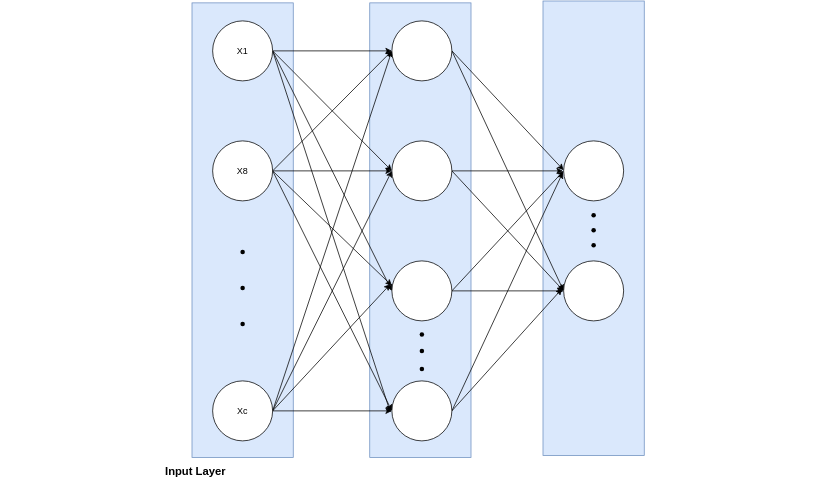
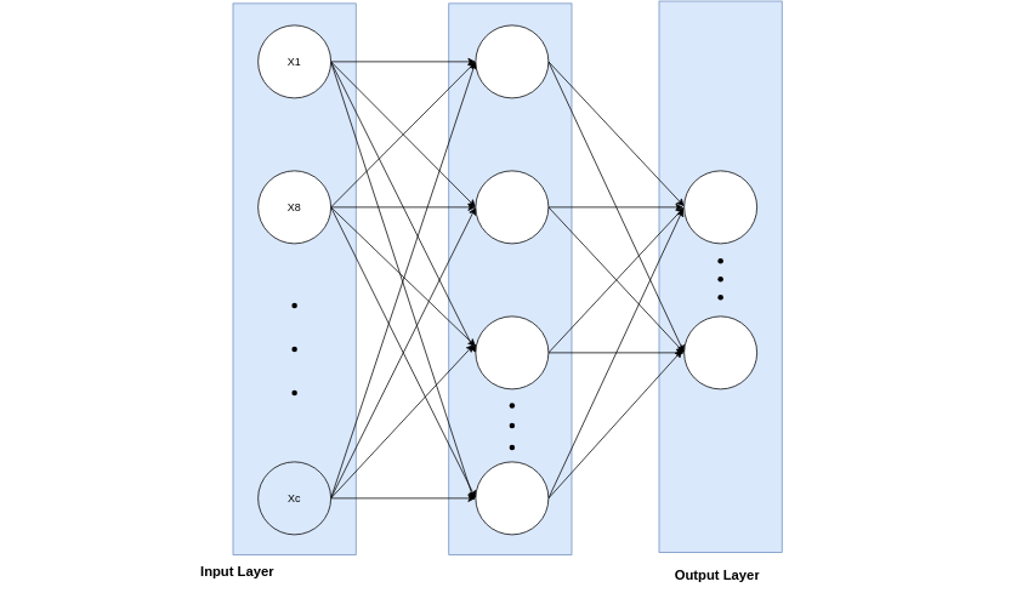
- <mxCell id="18" value="Xc" style="ellipse;whiteSpace=wrap;html=1;aspect=fixed;" vertex="1" parent="1"><mxGeometry x="283" y="500" width="80" height="80" as="geometry" /></mxCell>
+ <mxCell id="18" value="Xc" style="ellipse;whiteSpace=wrap;html=1;aspect=fixed;fillColor=#dae8fc;" vertex="1" parent="1"><mxGeometry x="283" y="500" width="80" height="80" as="geometry" /></mxCell>
+ <mxCell id="44" value="&lt;font style=&quot;font-size: 15px;&quot;&gt;&lt;b&gt;Output Layer&lt;br&gt;&lt;/b&gt;&lt;/font&gt;" style="text;html=1;whiteSpace=wrap;overflow=hidden;rounded=0;" vertex="1" parent="1"><mxGeometry x="739.25" y="609" width="103.5" height="32" as="geometry" /></mxCell>
